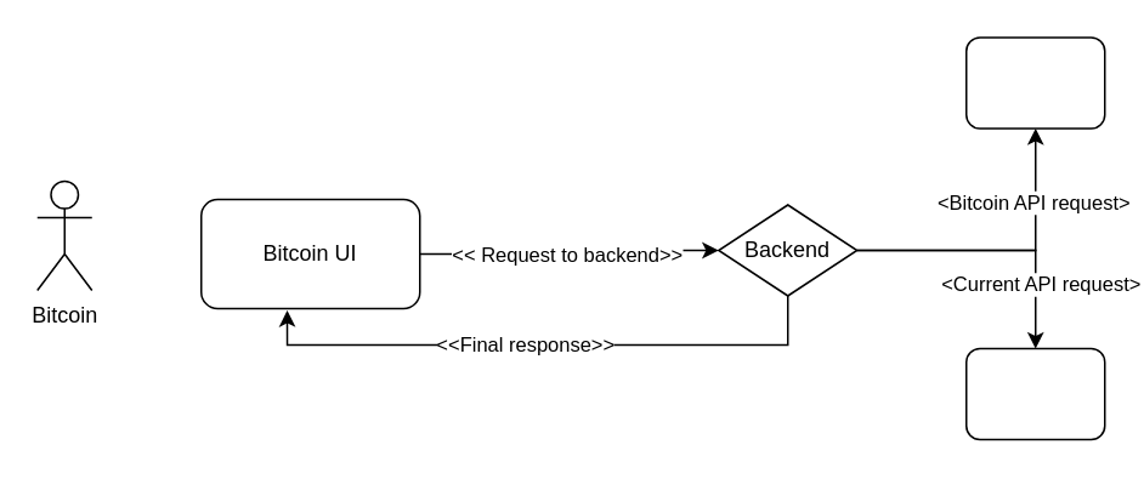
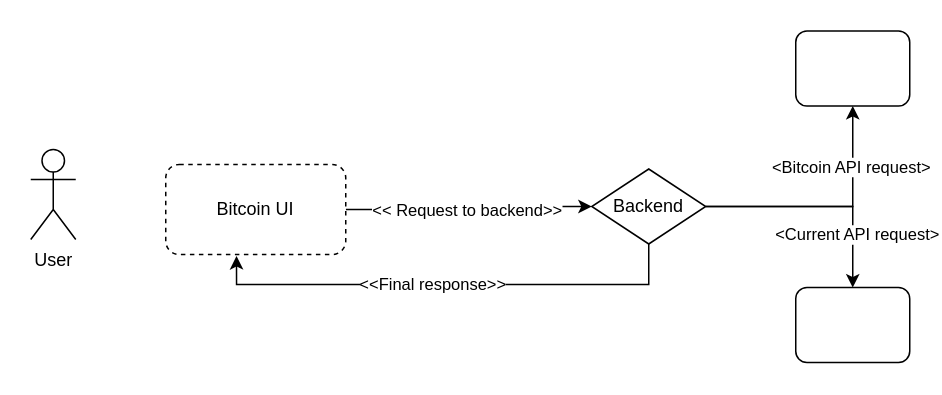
- <mxCell id="5" value="Bitcoin UI" style="rounded=1;whiteSpace=wrap;html=1;" vertex="1" parent="1"><mxGeometry x="110" y="109" width="120" height="60" as="geometry" /></mxCell>
+ <mxCell id="5" value="Bitcoin UI" style="rounded=1;whiteSpace=wrap;html=1;dashed=1;" vertex="1" parent="1"><mxGeometry x="110" y="109" width="120" height="60" as="geometry" /></mxCell>
- <mxCell id="2" value="Bitcoin" style="shape=umlActor;verticalLabelPosition=bottom;verticalAlign=top;html=1;outlineConnect=0;" vertex="1" parent="1"><mxGeometry x="20" y="99" width="30" height="60" as="geometry" /></mxCell>
+ <mxCell id="2" value="User" style="shape=umlActor;verticalLabelPosition=bottom;verticalAlign=top;html=1;outlineConnect=0;" vertex="1" parent="1"><mxGeometry x="20" y="99" width="30" height="60" as="geometry" /></mxCell>
